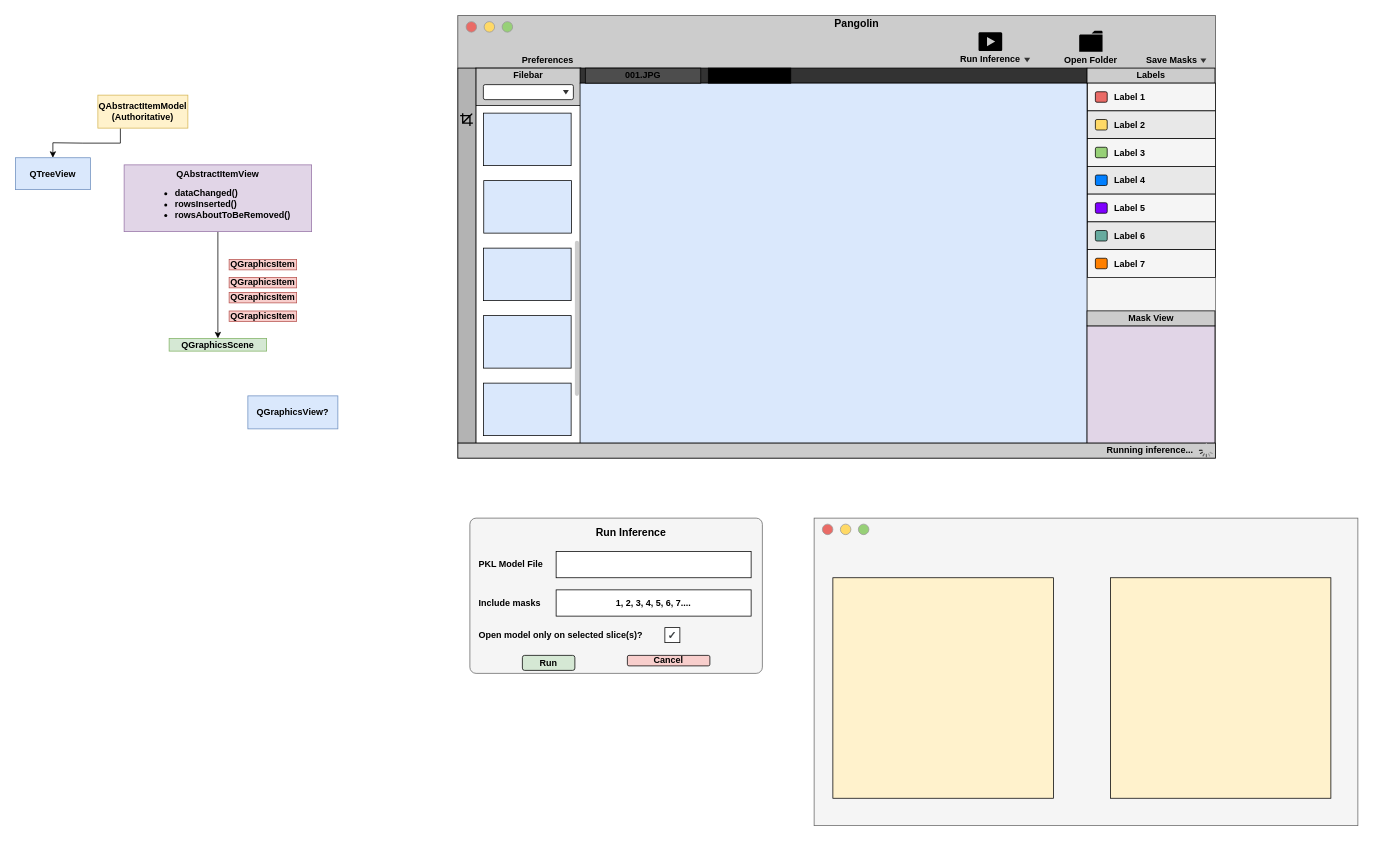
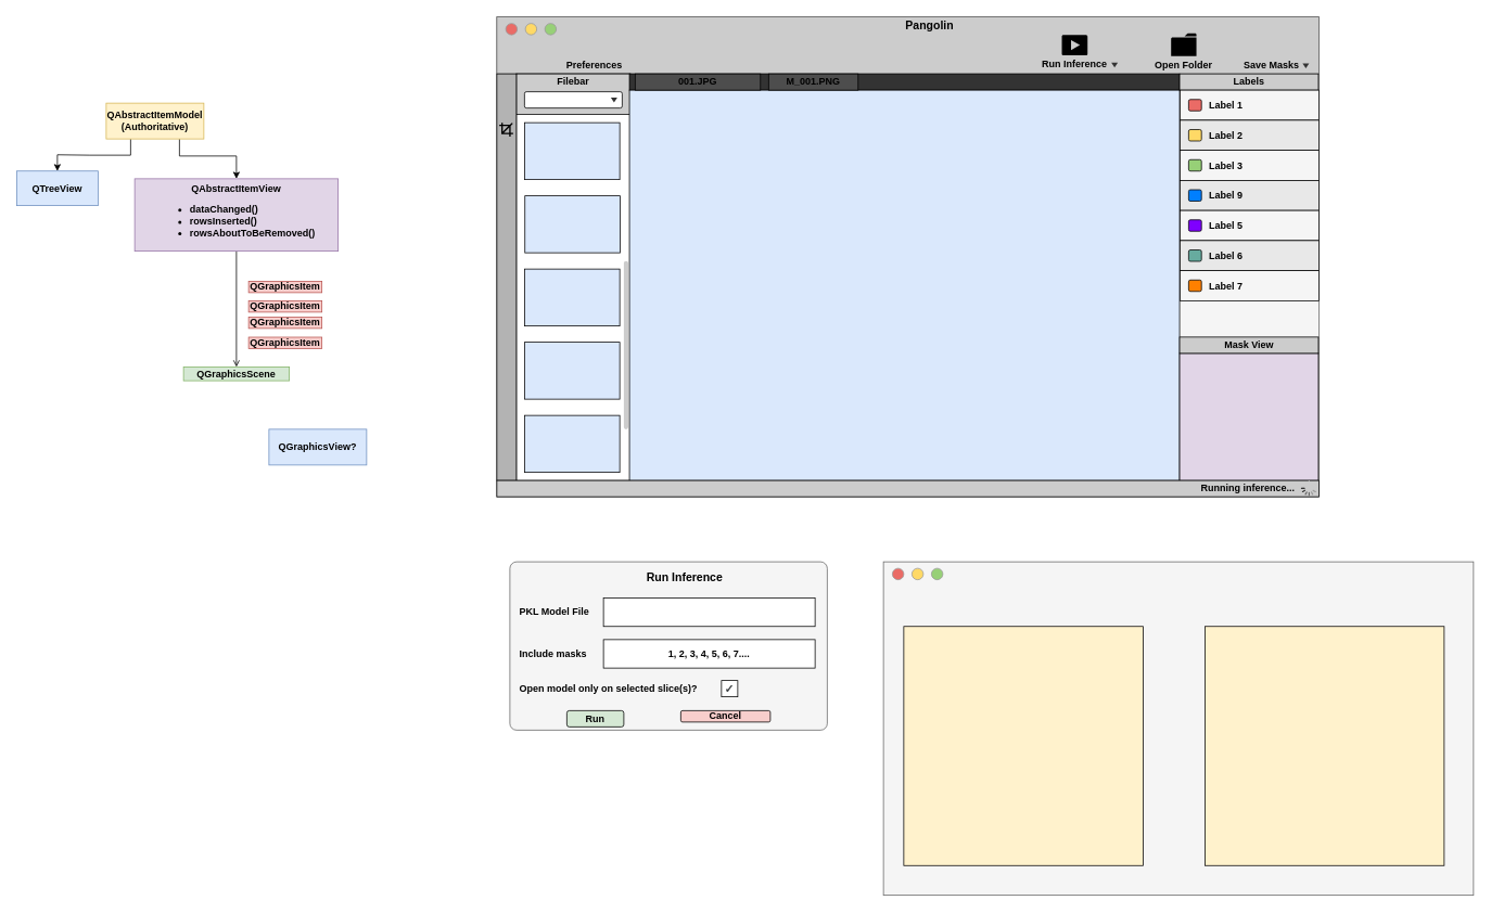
- <mxCell id="25" value="&lt;b&gt;M_001.PNG&lt;/b&gt;" style="rounded=0;whiteSpace=wrap;html=1;fillColor=#000000;" parent="1" vertex="1"><mxGeometry x="943.9" y="90" width="110" height="20" as="geometry" /></mxCell>
+ <mxCell id="25" value="&lt;b&gt;M_001.PNG&lt;/b&gt;" style="rounded=0;whiteSpace=wrap;html=1;fillColor=#4D4D4D;" parent="1" vertex="1"><mxGeometry x="943.9" y="90" width="110" height="20" as="geometry" /></mxCell>
+ <mxCell id="91" style="edgeStyle=orthogonalEdgeStyle;rounded=0;orthogonalLoop=1;jettySize=auto;html=1;exitX=0.75;exitY=1;exitDx=0;exitDy=0;entryX=0.5;entryY=0;entryDx=0;entryDy=0;" edge="1" parent="1" source="93" target="102"><mxGeometry relative="1" as="geometry"><Array as="points"><mxPoint x="220" y="191" /><mxPoint x="290" y="191" /></Array></mxGeometry></mxCell>
- <mxCell id="51" value="&lt;b&gt;Label 4&lt;/b&gt;" style="text;html=1;strokeColor=none;fillColor=none;align=center;verticalAlign=middle;whiteSpace=wrap;rounded=0;" parent="1" vertex="1"><mxGeometry x="1475.78" y="229.5" width="60" height="20" as="geometry" /></mxCell>
+ <mxCell id="51" value="&lt;b&gt;Label 9&lt;/b&gt;" style="text;html=1;strokeColor=none;fillColor=none;align=center;verticalAlign=middle;whiteSpace=wrap;rounded=0;" parent="1" vertex="1"><mxGeometry x="1475.78" y="229.5" width="60" height="20" as="geometry" /></mxCell>
- <mxCell id="101" style="edgeStyle=orthogonalEdgeStyle;rounded=0;orthogonalLoop=1;jettySize=auto;html=1;exitX=0.5;exitY=1;exitDx=0;exitDy=0;entryX=0.5;entryY=0;entryDx=0;entryDy=0;" edge="1" parent="1" source="102" target="95"><mxGeometry relative="1" as="geometry" /></mxCell>
+ <mxCell id="101" style="edgeStyle=orthogonalEdgeStyle;rounded=0;orthogonalLoop=1;jettySize=auto;html=1;exitX=0.5;exitY=1;exitDx=0;exitDy=0;entryX=0.5;entryY=0;entryDx=0;entryDy=0;endArrow=open;" edge="1" parent="1" source="102" target="95"><mxGeometry relative="1" as="geometry" /></mxCell>
